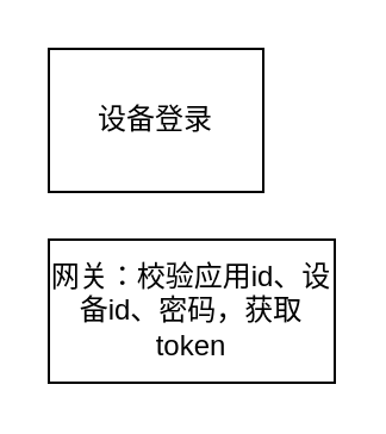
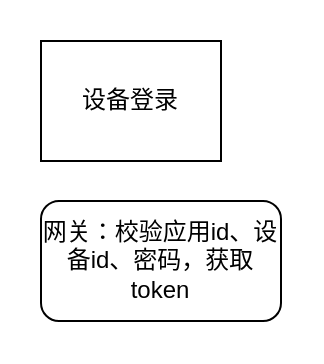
- <mxCell id="3" value="网关：校验应用id、设备id、密码，获取token" style="rounded=0;whiteSpace=wrap;html=1;" vertex="1" parent="1"><mxGeometry x="20" y="100" width="120" height="60" as="geometry" /></mxCell>
+ <mxCell id="3" value="网关：校验应用id、设备id、密码，获取token" style="whiteSpace=wrap;html=1;rounded=1;" vertex="1" parent="1"><mxGeometry x="20" y="100" width="120" height="60" as="geometry" /></mxCell>
